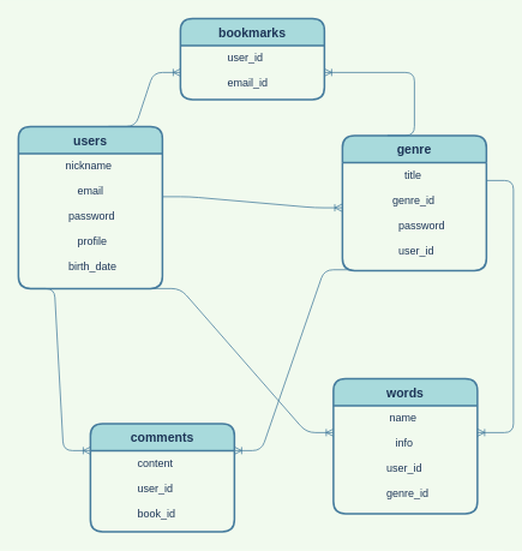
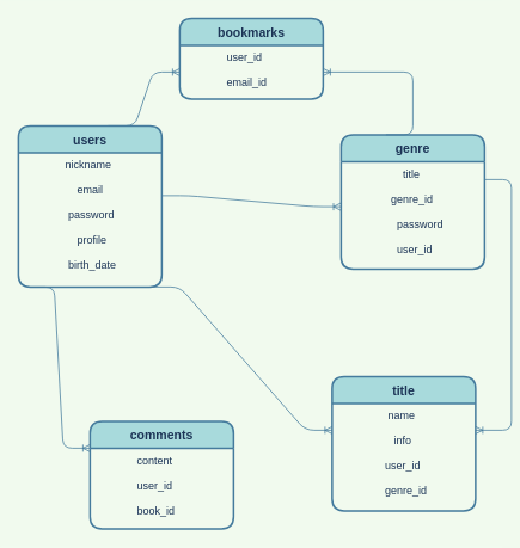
- <mxCell id="11" value="" style="edgeStyle=entityRelationEdgeStyle;fontSize=12;html=1;endArrow=ERoneToMany;exitX=0.061;exitY=0.993;exitDx=0;exitDy=0;entryX=1;entryY=0.25;entryDx=0;entryDy=0;exitPerimeter=0;labelBackgroundColor=#F1FAEE;strokeColor=#457B9D;fontColor=#1D3557;" parent="1" source="7" target="4" edge="1"><mxGeometry width="100" height="100" relative="1" as="geometry"><mxPoint x="270" y="310" as="sourcePoint" /><mxPoint x="370" y="210" as="targetPoint" /></mxGeometry></mxCell>
- <mxCell id="8" value="words" style="swimlane;childLayout=stackLayout;horizontal=1;startSize=30;horizontalStack=0;rounded=1;fontSize=14;fontStyle=1;strokeWidth=2;resizeParent=0;resizeLast=1;shadow=0;dashed=0;align=center;fillColor=#A8DADC;strokeColor=#457B9D;fontColor=#1D3557;" parent="1" vertex="1"><mxGeometry x="370" y="420" width="160" height="150" as="geometry" /></mxCell>
+ <mxCell id="8" value="title" style="swimlane;childLayout=stackLayout;horizontal=1;startSize=30;horizontalStack=0;rounded=1;fontSize=14;fontStyle=1;strokeWidth=2;resizeParent=0;resizeLast=1;shadow=0;dashed=0;align=center;fillColor=#A8DADC;strokeColor=#457B9D;fontColor=#1D3557;" parent="1" vertex="1"><mxGeometry x="370" y="420" width="160" height="150" as="geometry" /></mxCell>
